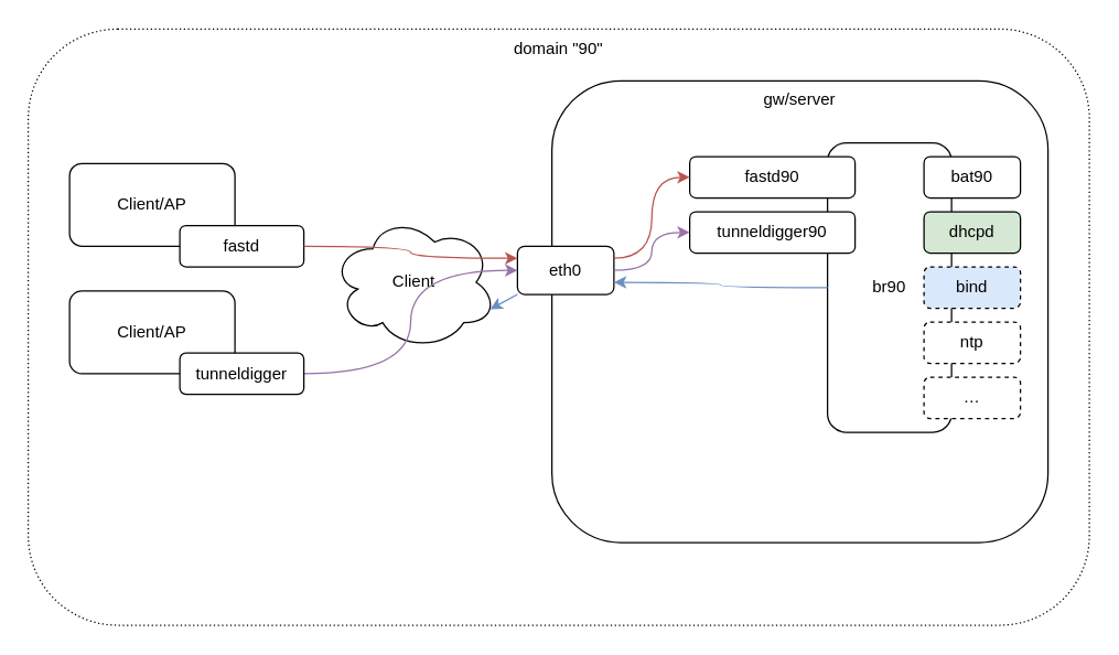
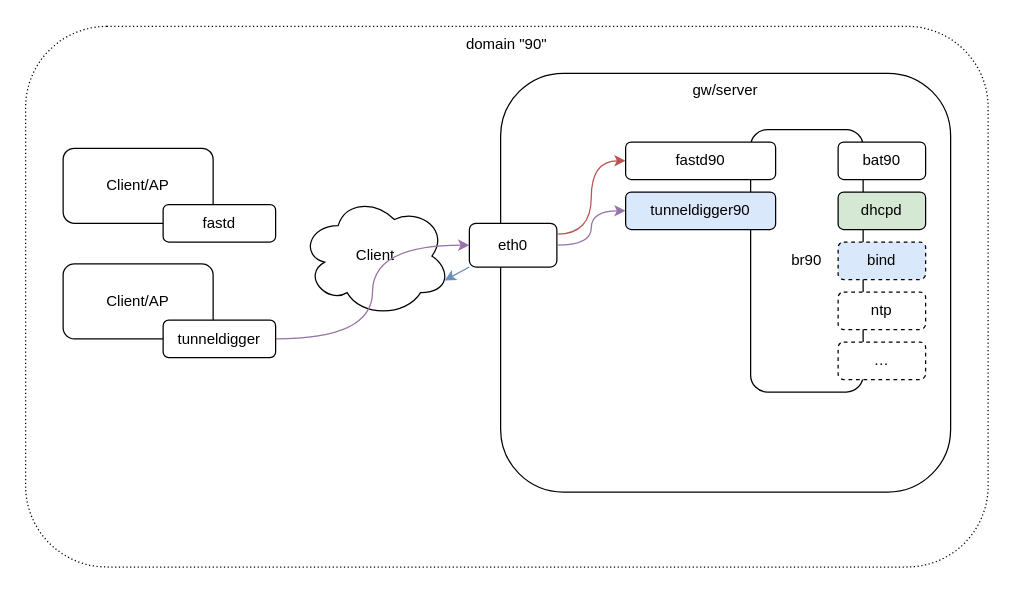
- <mxCell id="9" value="tunneldigger90" style="rounded=1;whiteSpace=wrap;html=1;" vertex="1" parent="1"><mxGeometry x="500" y="153" width="120" height="30" as="geometry" /></mxCell>
+ <mxCell id="9" value="tunneldigger90" style="rounded=1;whiteSpace=wrap;html=1;fillColor=#dae8fc;" vertex="1" parent="1"><mxGeometry x="500" y="153" width="120" height="30" as="geometry" /></mxCell>
- <mxCell id="18" value="" style="endArrow=classic;html=1;rounded=0;exitX=1;exitY=0.5;exitDx=0;exitDy=0;entryX=0;entryY=0.25;entryDx=0;entryDy=0;edgeStyle=orthogonalEdgeStyle;curved=1;fillColor=#f8cecc;strokeColor=#b85450;" edge="1" parent="1" source="14" target="12"><mxGeometry width="50" height="50" relative="1" as="geometry"><mxPoint x="350" y="453" as="sourcePoint" /><mxPoint x="400" y="403" as="targetPoint" /></mxGeometry></mxCell>
- <mxCell id="22" value="" style="endArrow=classic;html=1;rounded=0;curved=1;exitX=0;exitY=0.5;exitDx=0;exitDy=0;entryX=1;entryY=0.75;entryDx=0;entryDy=0;edgeStyle=orthogonalEdgeStyle;fillColor=#dae8fc;strokeColor=#6c8ebf;" edge="1" parent="1" source="5" target="12"><mxGeometry width="50" height="50" relative="1" as="geometry"><mxPoint x="350" y="453" as="sourcePoint" /><mxPoint x="400" y="403" as="targetPoint" /></mxGeometry></mxCell>
